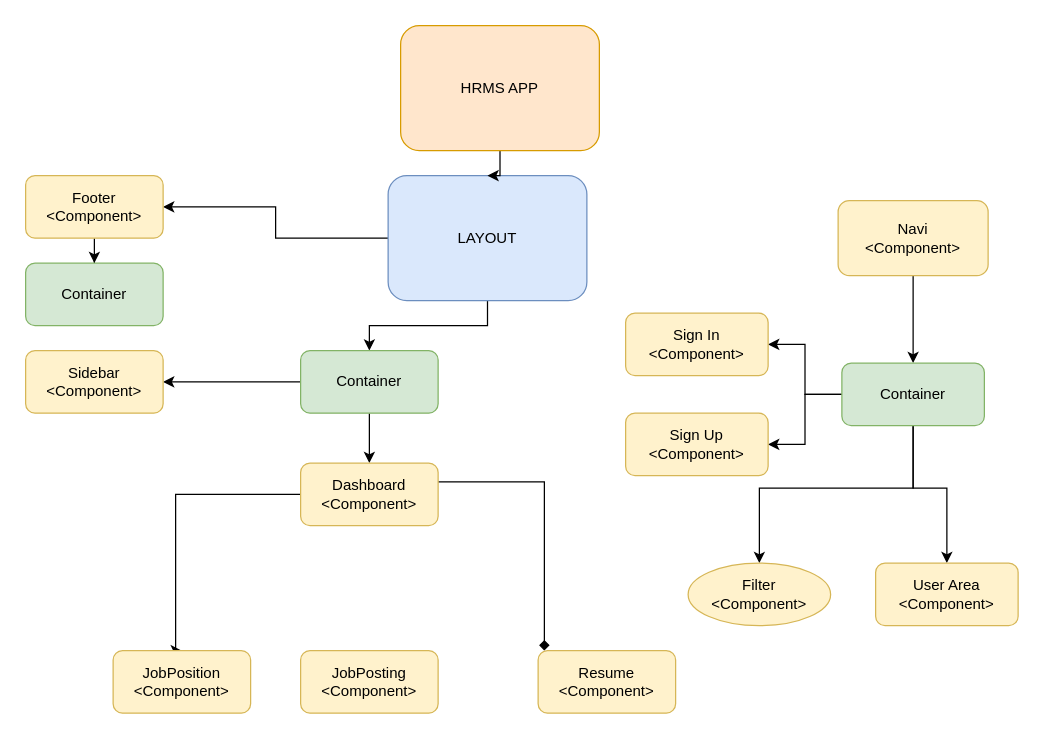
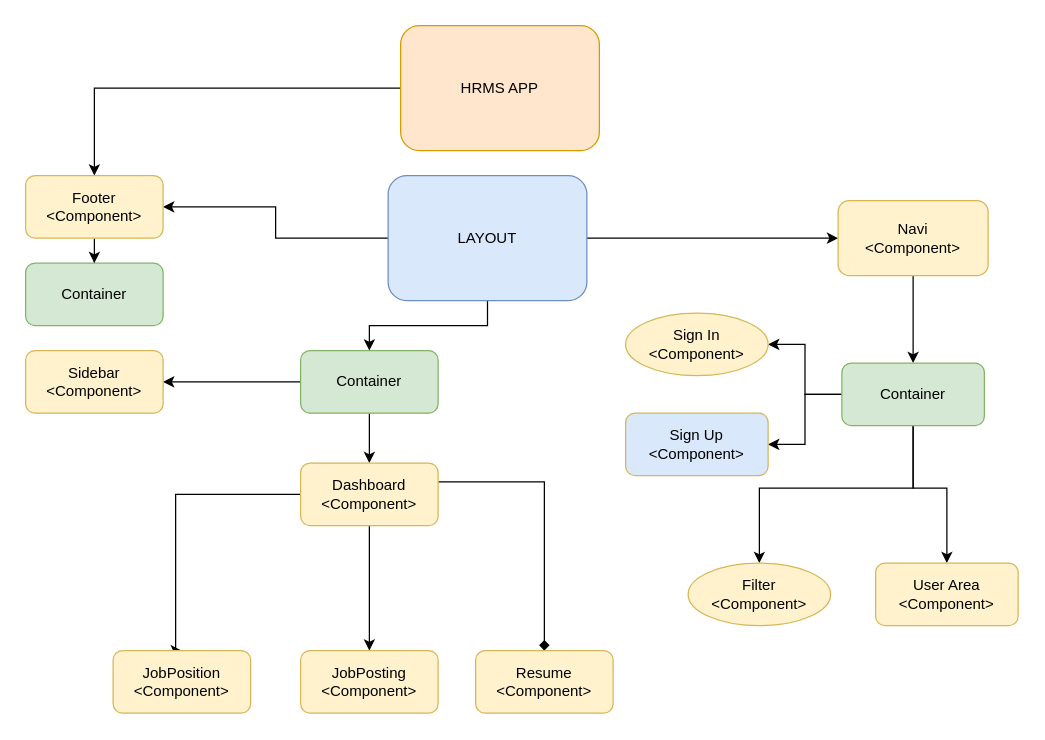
- <mxCell id="14" style="edgeStyle=orthogonalEdgeStyle;rounded=0;orthogonalLoop=1;jettySize=auto;html=1;" edge="1" parent="1" source="15" target="5"><mxGeometry relative="1" as="geometry" /></mxCell>
+ <mxCell id="14" style="edgeStyle=orthogonalEdgeStyle;rounded=0;orthogonalLoop=1;jettySize=auto;html=1;" edge="1" parent="1" source="15" target="32"><mxGeometry relative="1" as="geometry" /></mxCell>
+ <mxCell id="2" style="edgeStyle=orthogonalEdgeStyle;rounded=0;orthogonalLoop=1;jettySize=auto;html=1;entryX=0;entryY=0.5;entryDx=0;entryDy=0;" edge="1" parent="1" source="5" target="7"><mxGeometry relative="1" as="geometry"><mxPoint x="669.52" y="230.02" as="targetPoint" /><Array as="points"><mxPoint x="670" y="190" /></Array></mxGeometry></mxCell>
- <mxCell id="29" value="Sign In&lt;br&gt;&amp;lt;Component&amp;gt;" style="rounded=1;whiteSpace=wrap;html=1;fillColor=#fff2cc;strokeColor=#d6b656;" vertex="1" parent="1"><mxGeometry x="500" y="250" width="114" height="50" as="geometry" /></mxCell>
+ <mxCell id="29" value="Sign In&lt;br&gt;&amp;lt;Component&amp;gt;" style="ellipse;whiteSpace=wrap;html=1;fillColor=#fff2cc;strokeColor=#d6b656;" vertex="1" parent="1"><mxGeometry x="500" y="250" width="114" height="50" as="geometry" /></mxCell>
- <mxCell id="30" value="Sign Up&lt;br&gt;&amp;lt;Component&amp;gt;" style="rounded=1;whiteSpace=wrap;html=1;fillColor=#fff2cc;strokeColor=#d6b656;" vertex="1" parent="1"><mxGeometry x="500" y="330" width="114" height="50" as="geometry" /></mxCell>
+ <mxCell id="30" value="Sign Up&lt;br&gt;&amp;lt;Component&amp;gt;" style="rounded=1;whiteSpace=wrap;html=1;fillColor=#dae8fc;strokeColor=#d6b656;" vertex="1" parent="1"><mxGeometry x="500" y="330" width="114" height="50" as="geometry" /></mxCell>
+ <mxCell id="21" style="edgeStyle=orthogonalEdgeStyle;rounded=0;orthogonalLoop=1;jettySize=auto;html=1;" edge="1" parent="1" source="24" target="25"><mxGeometry relative="1" as="geometry"><mxPoint x="355" y="500" as="targetPoint" /><Array as="points" /></mxGeometry></mxCell>
- <mxCell id="26" value="Resume&lt;br&gt;&amp;lt;Component&amp;gt;" style="rounded=1;whiteSpace=wrap;html=1;fillColor=#fff2cc;strokeColor=#d6b656;" vertex="1" parent="1"><mxGeometry x="430" y="520" width="110" height="50" as="geometry" /></mxCell>
+ <mxCell id="26" value="Resume&lt;br&gt;&amp;lt;Component&amp;gt;" style="rounded=1;whiteSpace=wrap;html=1;fillColor=#fff2cc;strokeColor=#d6b656;" vertex="1" parent="1"><mxGeometry x="380" y="520" width="110" height="50" as="geometry" /></mxCell>
